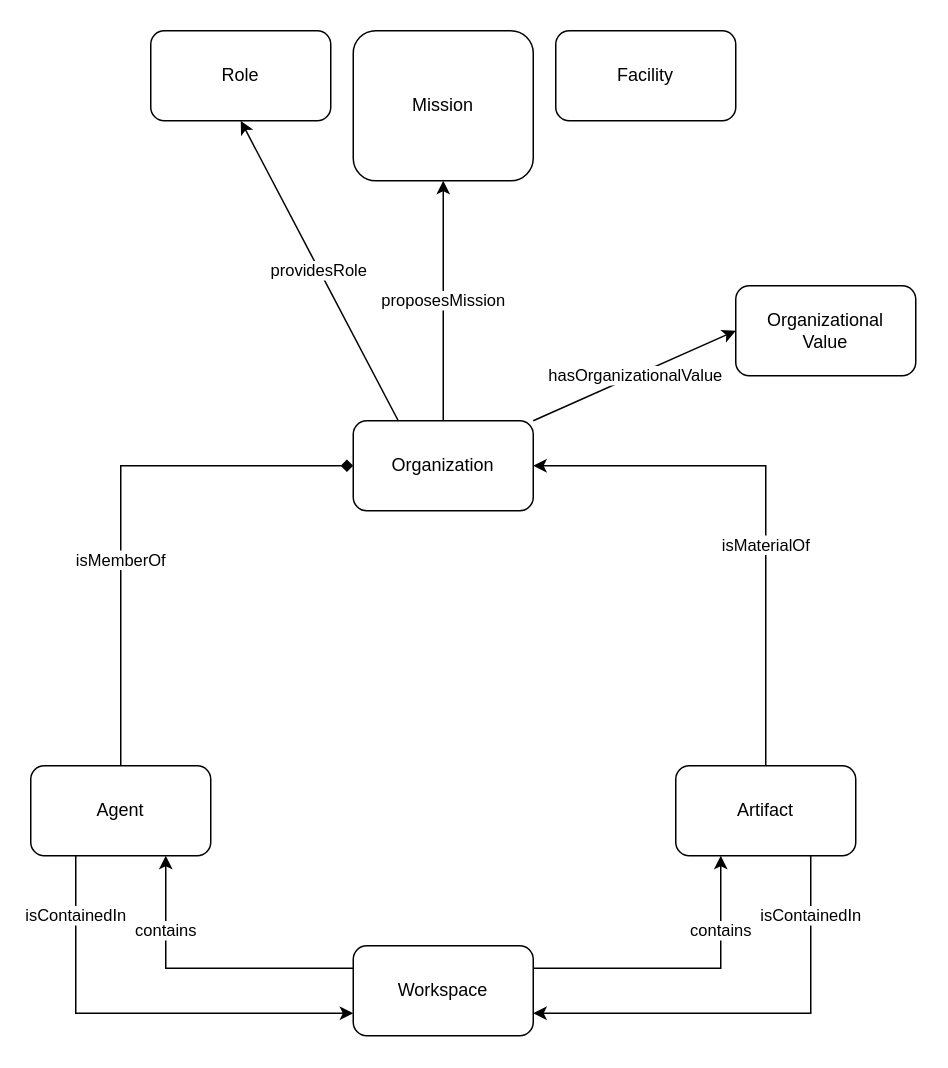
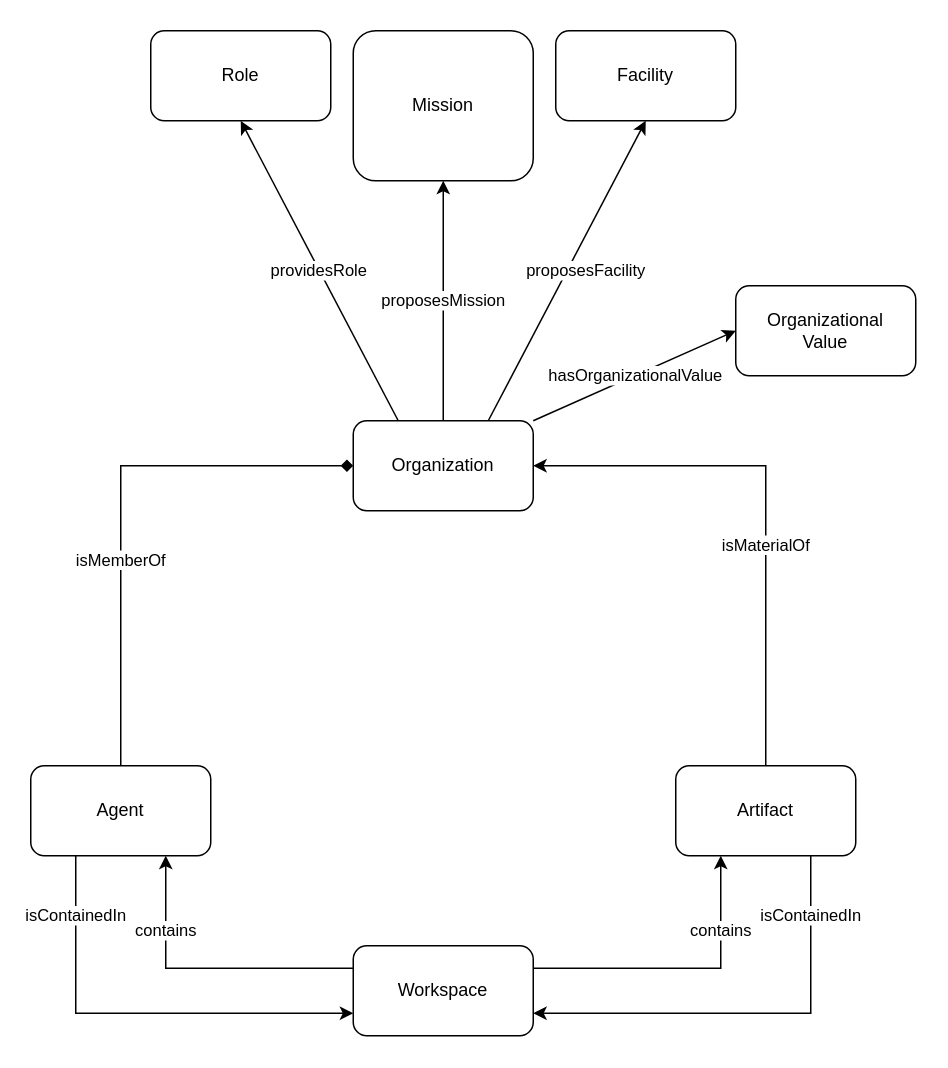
+ <mxCell id="4" value="proposesFacility" style="edgeStyle=none;rounded=0;orthogonalLoop=1;jettySize=auto;html=1;exitX=0.75;exitY=0;exitDx=0;exitDy=0;entryX=0.5;entryY=1;entryDx=0;entryDy=0;startArrow=none;startFill=0;endArrow=classic;endFill=1;" parent="1" source="6" target="15" edge="1"><mxGeometry x="0.051" y="-11" relative="1" as="geometry"><mxPoint as="offset" /></mxGeometry></mxCell>
